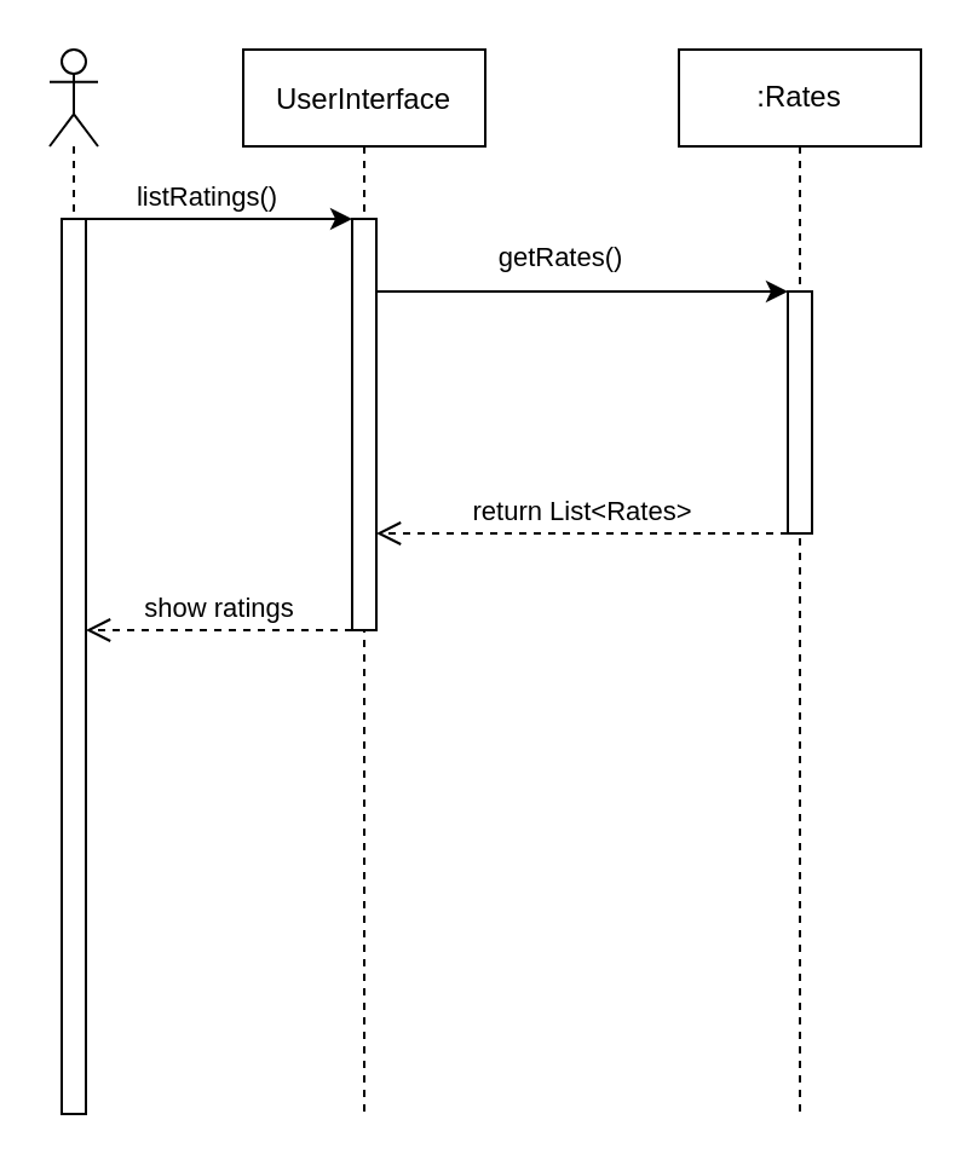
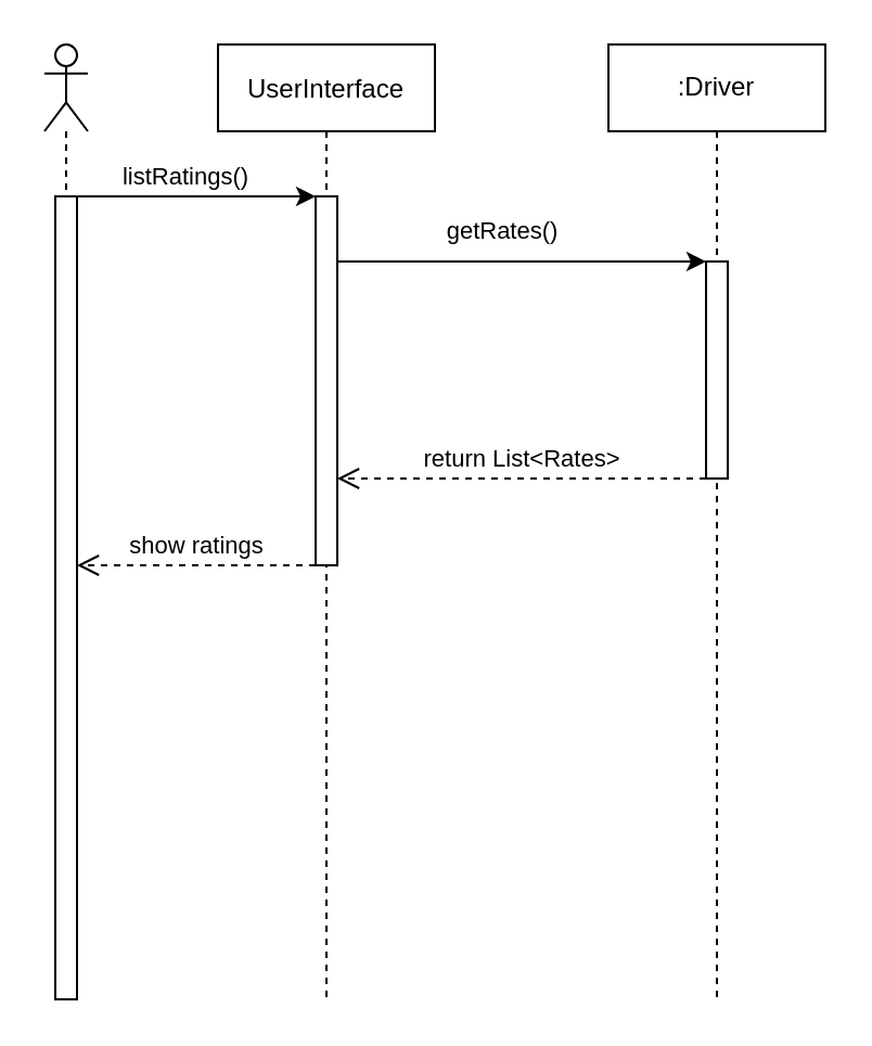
- <mxCell id="4" value=":Rates" style="shape=umlLifeline;perimeter=lifelinePerimeter;whiteSpace=wrap;html=1;container=1;collapsible=0;recursiveResize=0;outlineConnect=0;" vertex="1" parent="1"><mxGeometry x="280" y="20" width="100" height="440" as="geometry" /></mxCell>
+ <mxCell id="4" value=":Driver" style="shape=umlLifeline;perimeter=lifelinePerimeter;whiteSpace=wrap;html=1;container=1;collapsible=0;recursiveResize=0;outlineConnect=0;" vertex="1" parent="1"><mxGeometry x="280" y="20" width="100" height="440" as="geometry" /></mxCell>
